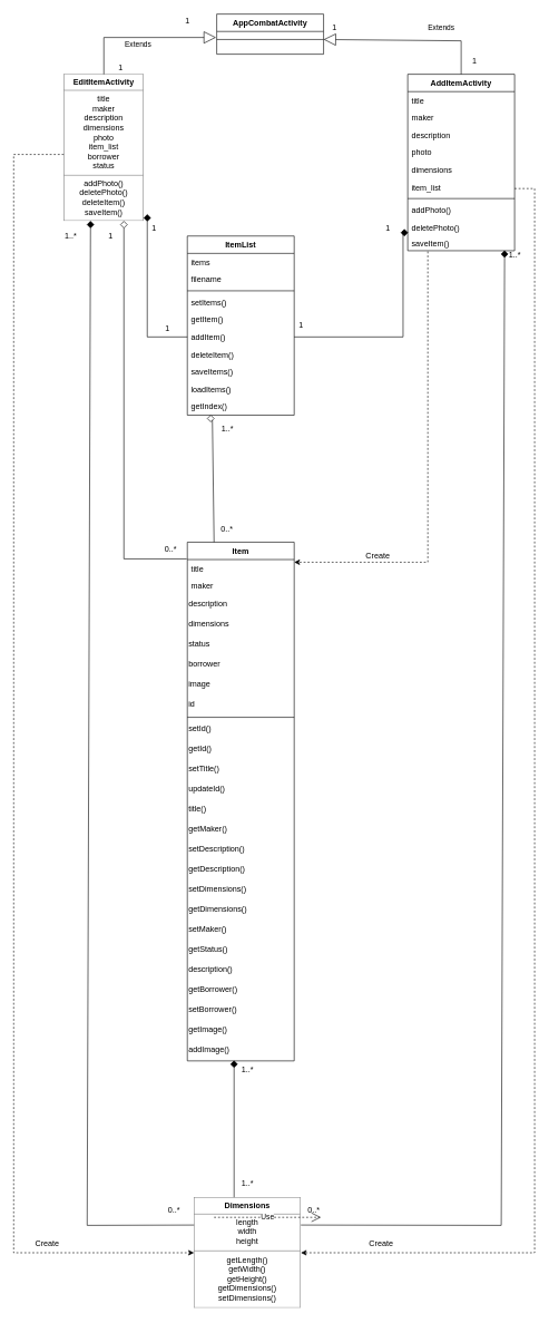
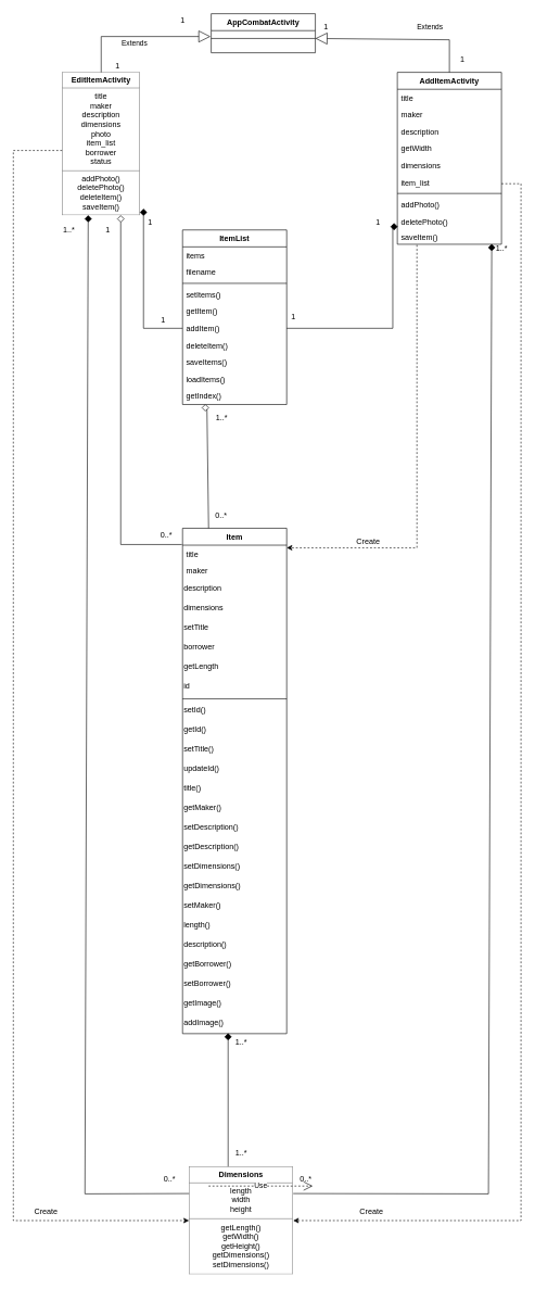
- <mxCell id="48" value="photo" style="text;align=left;verticalAlign=top;spacingLeft=4;spacingRight=4;overflow=hidden;rotatable=0;points=[[0,0.5],[1,0.5]];portConstraint=eastwest;rounded=0;shadow=0;html=0;" parent="44" vertex="1"><mxGeometry y="104" width="160" height="26" as="geometry" /></mxCell>
+ <mxCell id="48" value="getWidth" style="text;align=left;verticalAlign=top;spacingLeft=4;spacingRight=4;overflow=hidden;rotatable=0;points=[[0,0.5],[1,0.5]];portConstraint=eastwest;rounded=0;shadow=0;html=0;" parent="44" vertex="1"><mxGeometry y="104" width="160" height="26" as="geometry" /></mxCell>
- <mxCell id="20" value="status" style="text;whiteSpace=wrap;html=1;" parent="15" vertex="1"><mxGeometry y="138" width="160" height="30" as="geometry" /></mxCell>
+ <mxCell id="20" value="setTitle" style="text;whiteSpace=wrap;html=1;" parent="15" vertex="1"><mxGeometry y="138" width="160" height="30" as="geometry" /></mxCell>
- <mxCell id="22" value="image" style="text;whiteSpace=wrap;html=1;" parent="15" vertex="1"><mxGeometry y="198" width="160" height="30" as="geometry" /></mxCell>
+ <mxCell id="22" value="getLength" style="text;whiteSpace=wrap;html=1;" parent="15" vertex="1"><mxGeometry y="198" width="160" height="30" as="geometry" /></mxCell>
- <mxCell id="36" value="getStatus()" style="text;whiteSpace=wrap;html=1;" parent="15" vertex="1"><mxGeometry y="596" width="160" height="30" as="geometry" /></mxCell>
+ <mxCell id="36" value="length()" style="text;whiteSpace=wrap;html=1;" parent="15" vertex="1"><mxGeometry y="596" width="160" height="30" as="geometry" /></mxCell>
